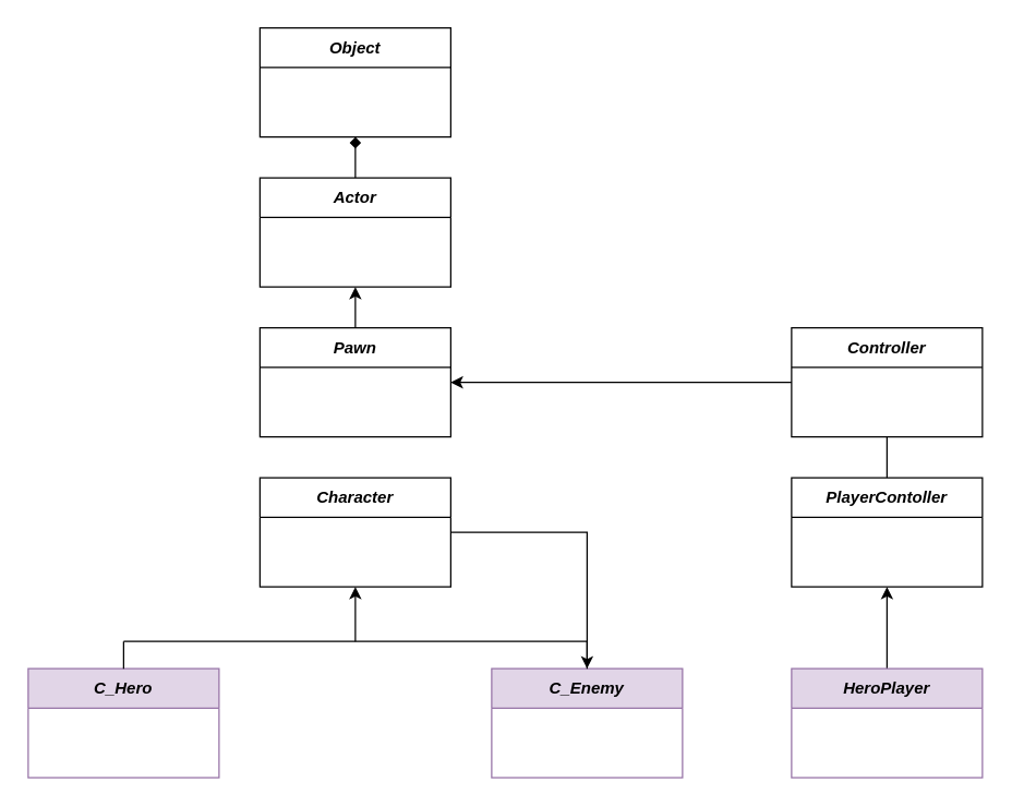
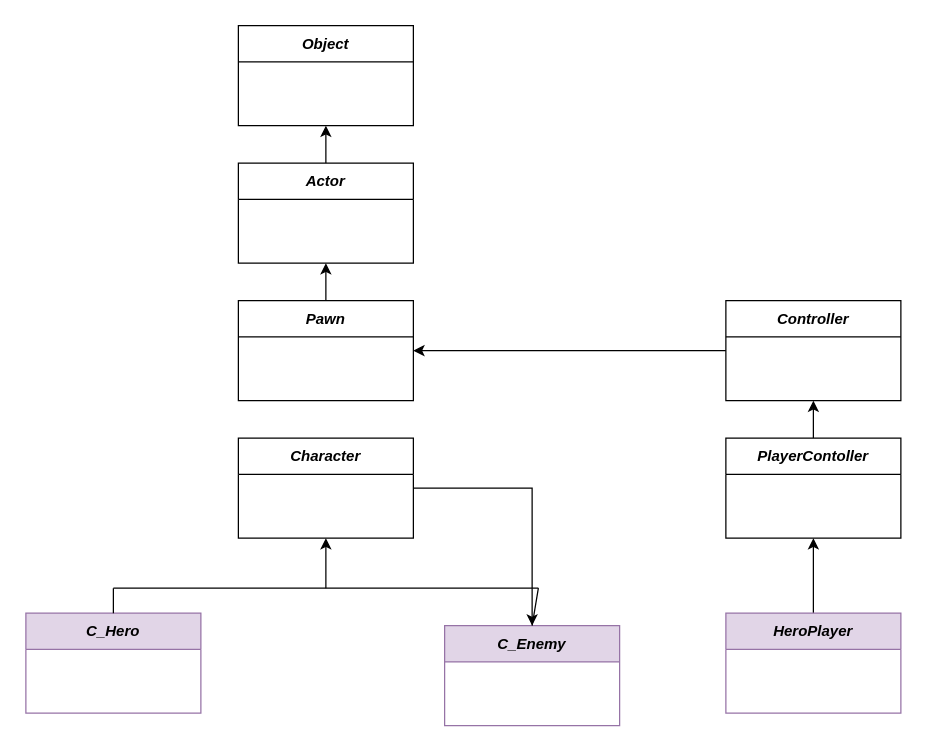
- <mxCell id="8" style="edgeStyle=orthogonalEdgeStyle;rounded=0;orthogonalLoop=1;jettySize=auto;html=1;entryX=0.5;entryY=1;entryDx=0;entryDy=0;endArrow=diamond;" edge="1" parent="1" source="9" target="10"><mxGeometry relative="1" as="geometry" /></mxCell>
+ <mxCell id="8" style="edgeStyle=orthogonalEdgeStyle;rounded=0;orthogonalLoop=1;jettySize=auto;html=1;entryX=0.5;entryY=1;entryDx=0;entryDy=0;" edge="1" parent="1" source="9" target="10"><mxGeometry relative="1" as="geometry" /></mxCell>
- <mxCell id="17" style="edgeStyle=orthogonalEdgeStyle;rounded=0;orthogonalLoop=1;jettySize=auto;html=1;entryX=0.5;entryY=1;entryDx=0;entryDy=0;endArrow=none;" edge="1" parent="1" source="18" target="20"><mxGeometry relative="1" as="geometry" /></mxCell>
+ <mxCell id="17" style="edgeStyle=orthogonalEdgeStyle;rounded=0;orthogonalLoop=1;jettySize=auto;html=1;entryX=0.5;entryY=1;entryDx=0;entryDy=0;" edge="1" parent="1" source="18" target="20"><mxGeometry relative="1" as="geometry" /></mxCell>
- <mxCell id="3" value="&lt;i&gt;C_Enemy&lt;/i&gt;" style="swimlane;fontStyle=1;align=center;verticalAlign=middle;childLayout=stackLayout;horizontal=1;startSize=29;horizontalStack=0;resizeParent=1;resizeParentMax=0;resizeLast=0;collapsible=0;marginBottom=0;html=1;whiteSpace=wrap;fillColor=#e1d5e7;strokeColor=#9673a6;" vertex="1" parent="1"><mxGeometry x="360" y="490" width="140" height="80" as="geometry" /></mxCell>
+ <mxCell id="3" value="&lt;i&gt;C_Enemy&lt;/i&gt;" style="swimlane;fontStyle=1;align=center;verticalAlign=middle;childLayout=stackLayout;horizontal=1;startSize=29;horizontalStack=0;resizeParent=1;resizeParentMax=0;resizeLast=0;collapsible=0;marginBottom=0;html=1;whiteSpace=wrap;fillColor=#e1d5e7;strokeColor=#9673a6;" vertex="1" parent="1"><mxGeometry x="355" y="500" width="140" height="80" as="geometry" /></mxCell>
